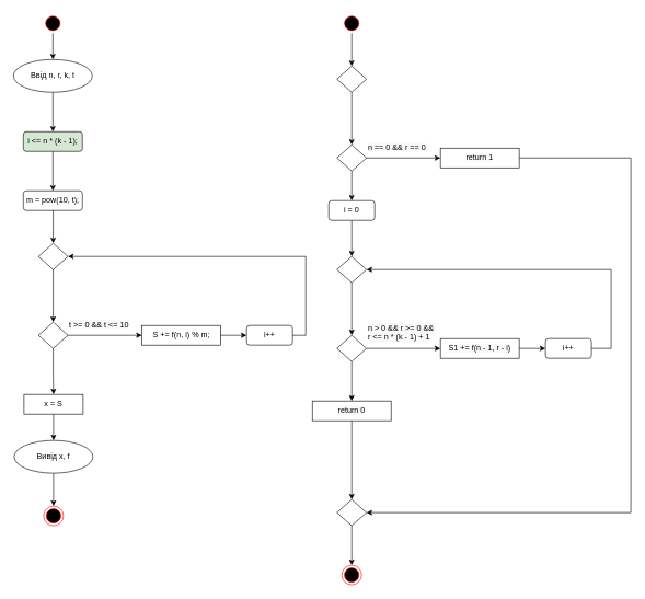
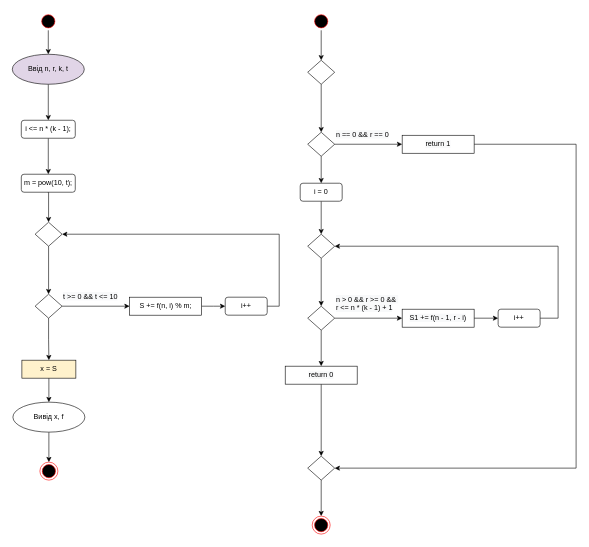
- <mxCell id="5" value="Ввід n, r, k, t" style="ellipse;whiteSpace=wrap;html=1;" vertex="1" parent="1"><mxGeometry x="20" y="90" width="120" height="50" as="geometry" /></mxCell>
+ <mxCell id="5" value="Ввід n, r, k, t" style="ellipse;whiteSpace=wrap;html=1;fillColor=#e1d5e7;" vertex="1" parent="1"><mxGeometry x="20" y="90" width="120" height="50" as="geometry" /></mxCell>
- <mxCell id="16" value="i &lt;= n * (k - 1);" style="rounded=1;whiteSpace=wrap;html=1;fillColor=#d5e8d4;" vertex="1" parent="1"><mxGeometry x="35" y="200" width="90" height="30" as="geometry" /></mxCell>
+ <mxCell id="16" value="i &lt;= n * (k - 1);" style="rounded=1;whiteSpace=wrap;html=1;" vertex="1" parent="1"><mxGeometry x="35" y="200" width="90" height="30" as="geometry" /></mxCell>
- <mxCell id="21" value="x = S" style="whiteSpace=wrap;html=1;" vertex="1" parent="1"><mxGeometry x="36" y="600" width="90" height="30" as="geometry" /></mxCell>
+ <mxCell id="21" value="x = S" style="whiteSpace=wrap;html=1;fillColor=#fff2cc;" vertex="1" parent="1"><mxGeometry x="36" y="600" width="90" height="30" as="geometry" /></mxCell>
